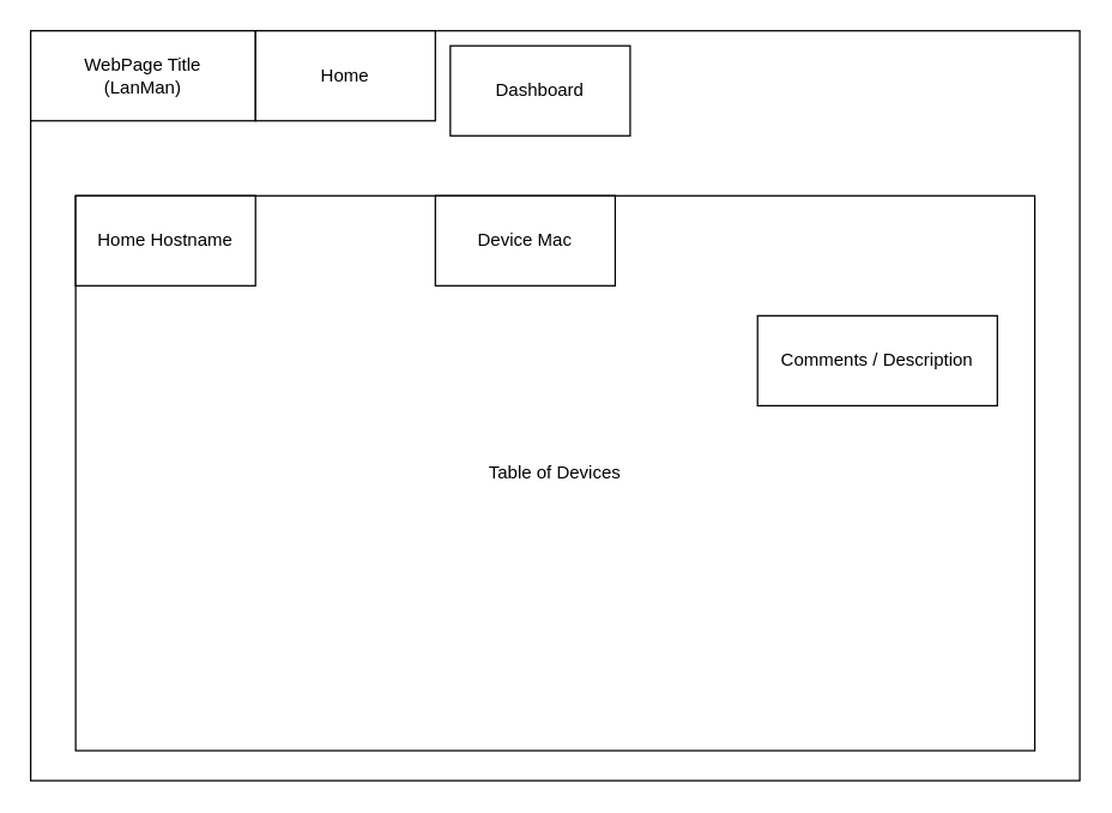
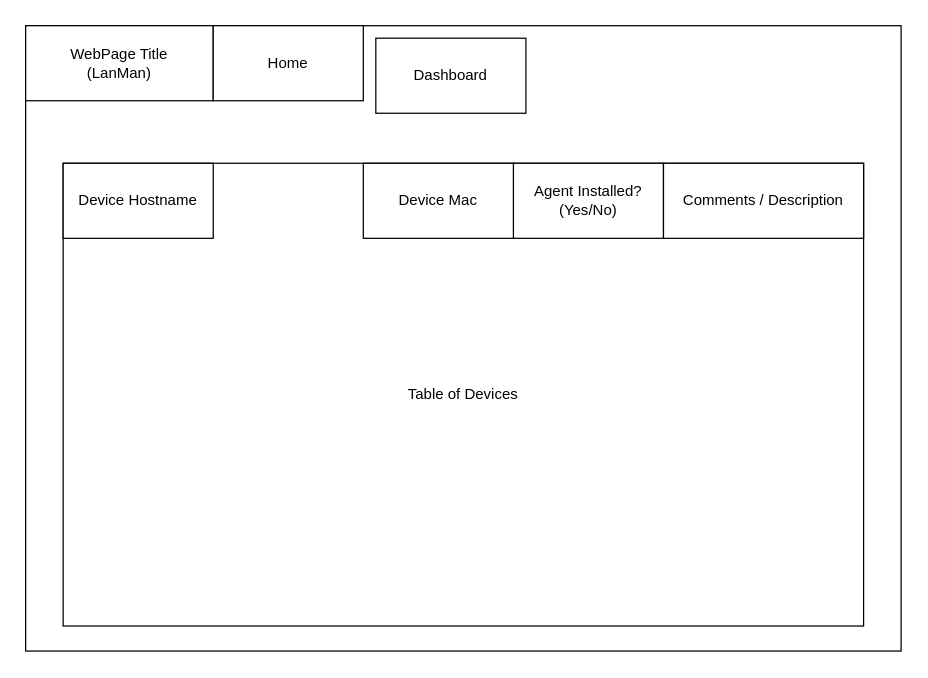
- <mxCell id="7" value="Home Hostname" style="rounded=0;whiteSpace=wrap;html=1;fontColor=default;strokeColor=default;fillColor=default;" vertex="1" parent="1"><mxGeometry x="50" y="130" width="120" height="60" as="geometry" /></mxCell>
+ <mxCell id="7" value="Device Hostname" style="rounded=0;whiteSpace=wrap;html=1;fontColor=default;strokeColor=default;fillColor=default;" vertex="1" parent="1"><mxGeometry x="50" y="130" width="120" height="60" as="geometry" /></mxCell>
+ <mxCell id="8" value="Agent Installed?&lt;br&gt;(Yes/No)" style="rounded=0;whiteSpace=wrap;html=1;fontColor=default;strokeColor=default;fillColor=default;" vertex="1" parent="1"><mxGeometry x="410" y="130" width="120" height="60" as="geometry" /></mxCell>
- <mxCell id="10" value="Comments / Description" style="rounded=0;whiteSpace=wrap;html=1;fontColor=default;strokeColor=default;fillColor=default;" vertex="1" parent="1"><mxGeometry x="505" y="210" width="160" height="60" as="geometry" /></mxCell>
+ <mxCell id="10" value="Comments / Description" style="rounded=0;whiteSpace=wrap;html=1;fontColor=default;strokeColor=default;fillColor=default;" vertex="1" parent="1"><mxGeometry x="530" y="130" width="160" height="60" as="geometry" /></mxCell>
